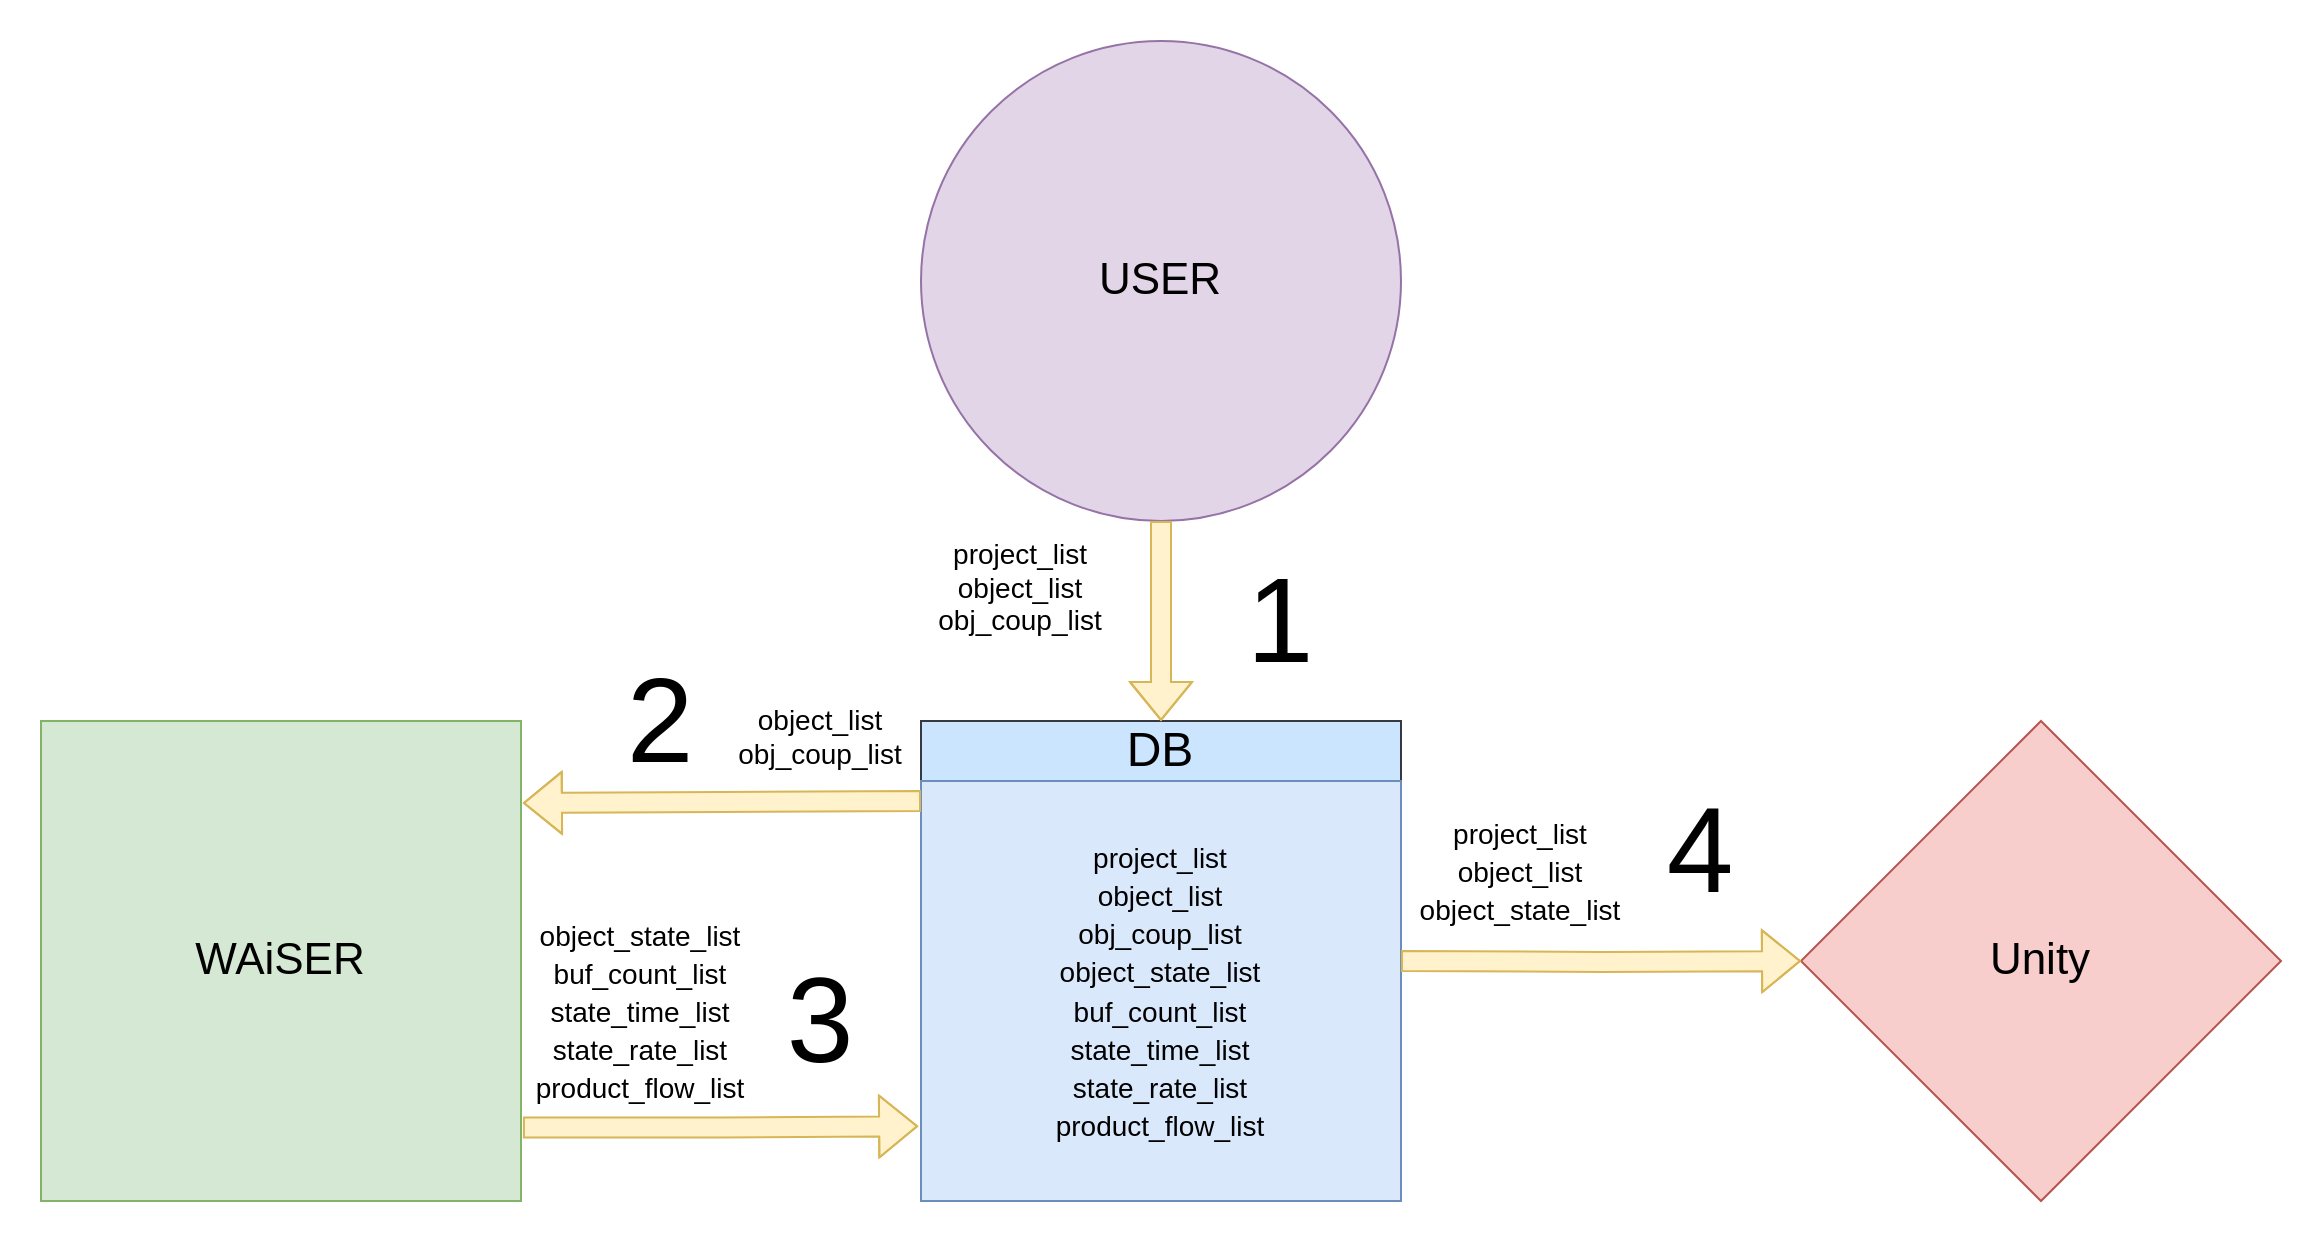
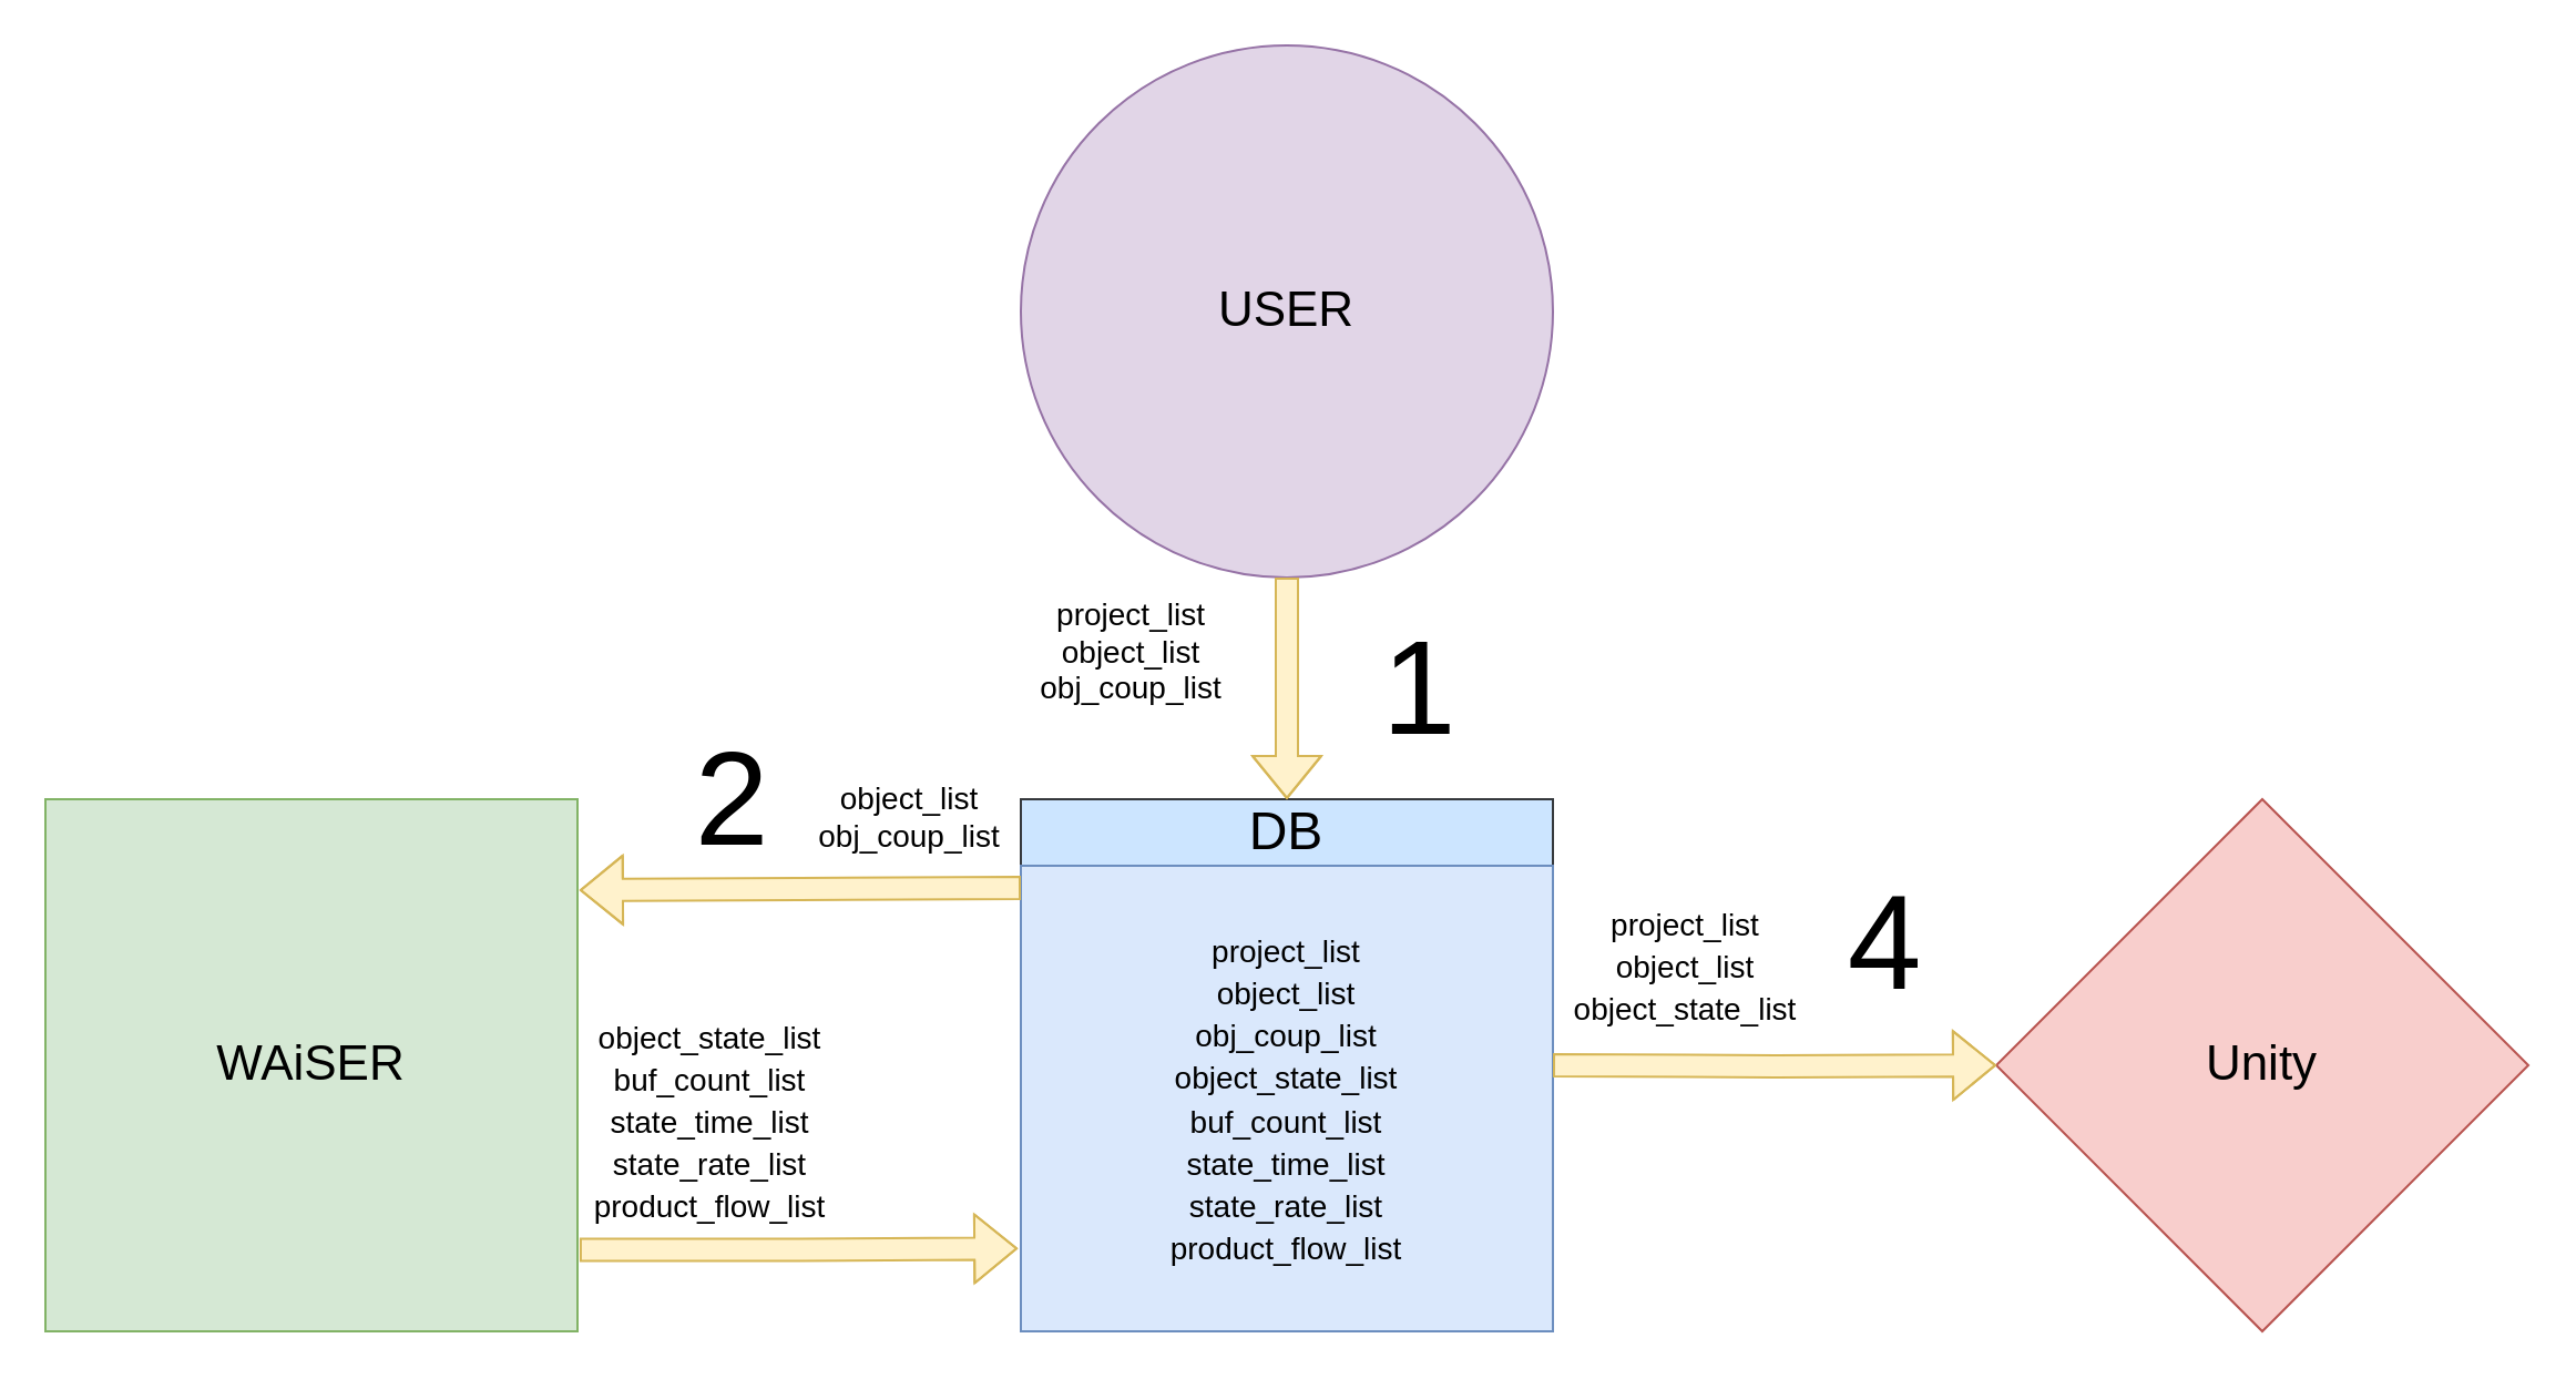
- <mxCell id="15" value="&lt;font style=&quot;font-size: 60px;&quot;&gt;3&lt;/font&gt;" style="text;strokeColor=none;fillColor=none;align=center;verticalAlign=middle;spacingLeft=4;spacingRight=4;overflow=hidden;points=[[0,0.5],[1,0.5]];portConstraint=eastwest;rotatable=0;whiteSpace=wrap;html=1;fontSize=60;" parent="1" vertex="1"><mxGeometry x="360" y="460" width="100" height="100" as="geometry" /></mxCell>
